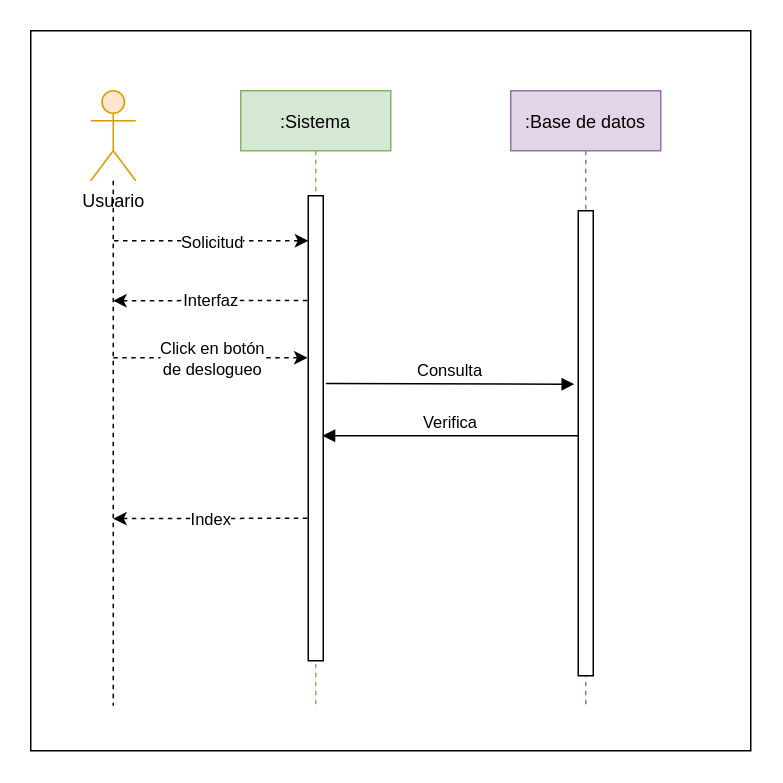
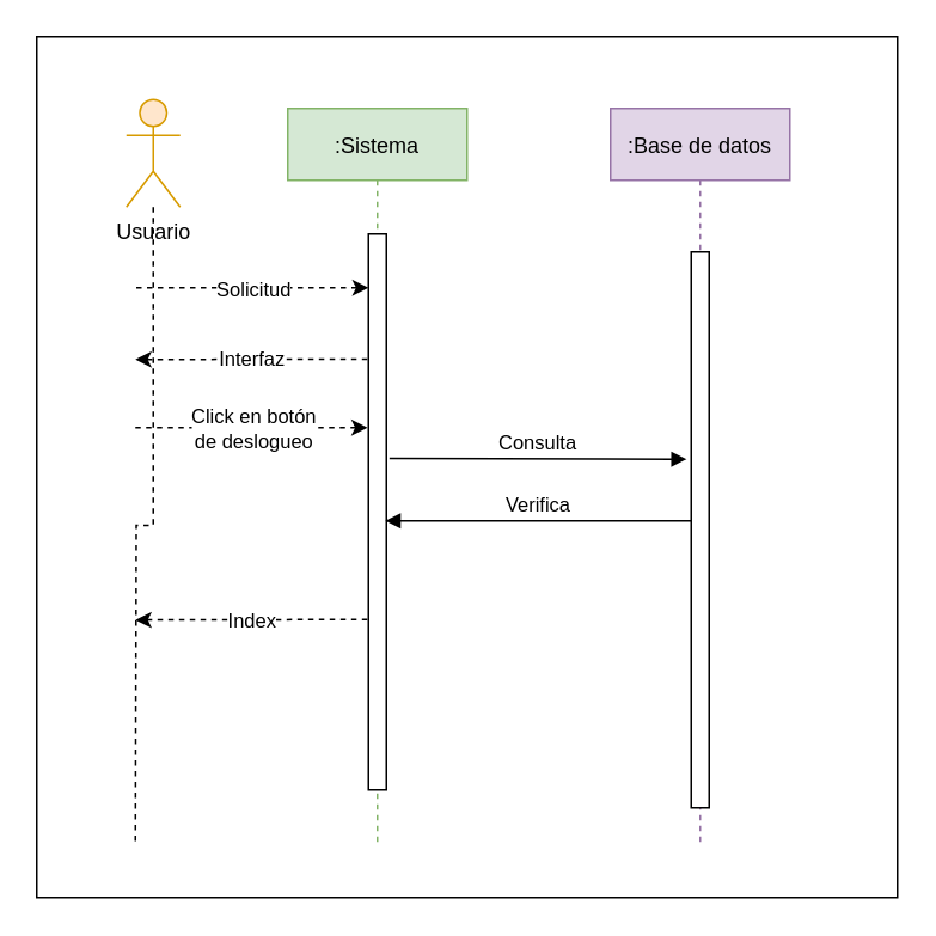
- <mxCell id="14" value="Usuario" style="shape=umlActor;verticalLabelPosition=bottom;verticalAlign=top;html=1;fillColor=#ffe6cc;strokeColor=#d79b00;" vertex="1" parent="1"><mxGeometry x="60" y="60" width="30" height="60" as="geometry" /></mxCell>
+ <mxCell id="14" value="Usuario" style="shape=umlActor;verticalLabelPosition=bottom;verticalAlign=top;html=1;fillColor=#ffe6cc;strokeColor=#d79b00;" vertex="1" parent="1"><mxGeometry x="70" y="55" width="30" height="60" as="geometry" /></mxCell>
